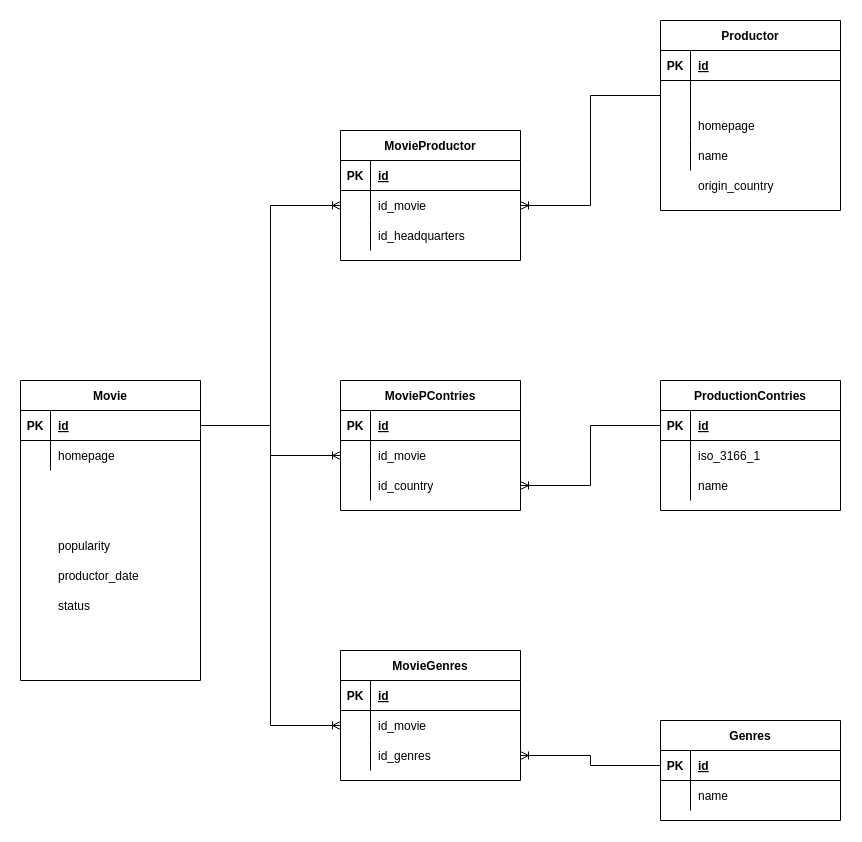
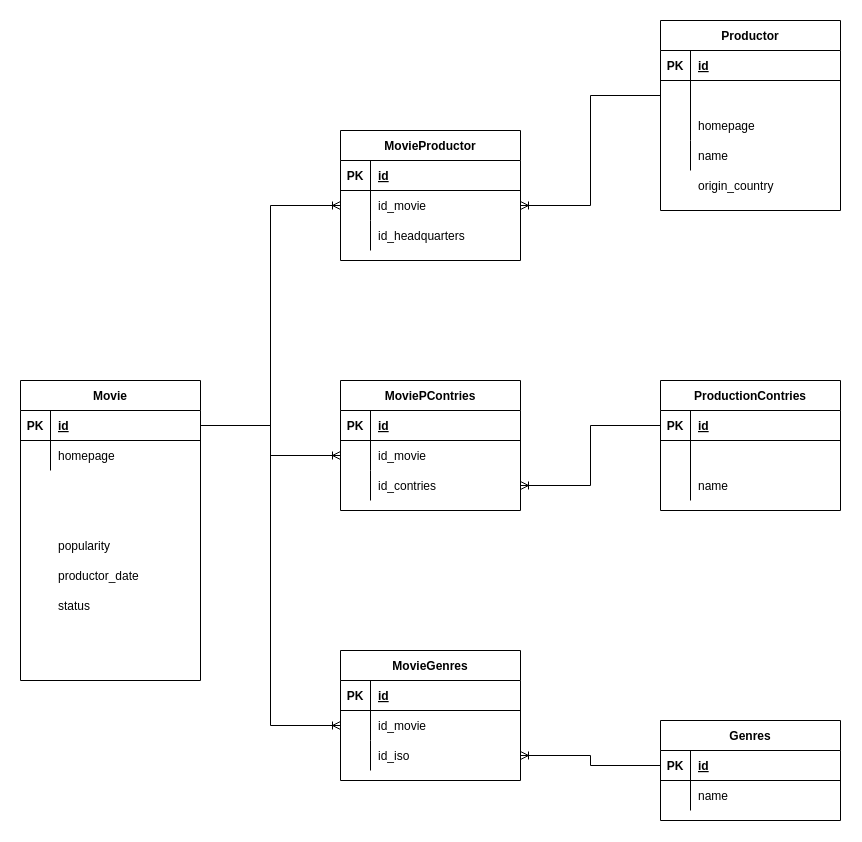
- <mxCell id="68" value="iso_3166_1" style="shape=partialRectangle;connectable=0;fillColor=none;top=0;left=0;bottom=0;right=0;align=left;spacingLeft=6;overflow=hidden;" parent="66" vertex="1"><mxGeometry x="30" width="150" height="30" as="geometry" /></mxCell>
- <mxCell id="61" value="id_country" style="shape=partialRectangle;connectable=0;fillColor=none;top=0;left=0;bottom=0;right=0;align=left;spacingLeft=6;overflow=hidden;" parent="59" vertex="1"><mxGeometry x="30" width="150" height="30" as="geometry" /></mxCell>
+ <mxCell id="61" value="id_contries" style="shape=partialRectangle;connectable=0;fillColor=none;top=0;left=0;bottom=0;right=0;align=left;spacingLeft=6;overflow=hidden;" parent="59" vertex="1"><mxGeometry x="30" width="150" height="30" as="geometry" /></mxCell>
- <mxCell id="51" value="id_genres" style="shape=partialRectangle;connectable=0;fillColor=none;top=0;left=0;bottom=0;right=0;align=left;spacingLeft=6;overflow=hidden;" parent="49" vertex="1"><mxGeometry x="30" width="150" height="30" as="geometry" /></mxCell>
+ <mxCell id="51" value="id_iso" style="shape=partialRectangle;connectable=0;fillColor=none;top=0;left=0;bottom=0;right=0;align=left;spacingLeft=6;overflow=hidden;" parent="49" vertex="1"><mxGeometry x="30" width="150" height="30" as="geometry" /></mxCell>
